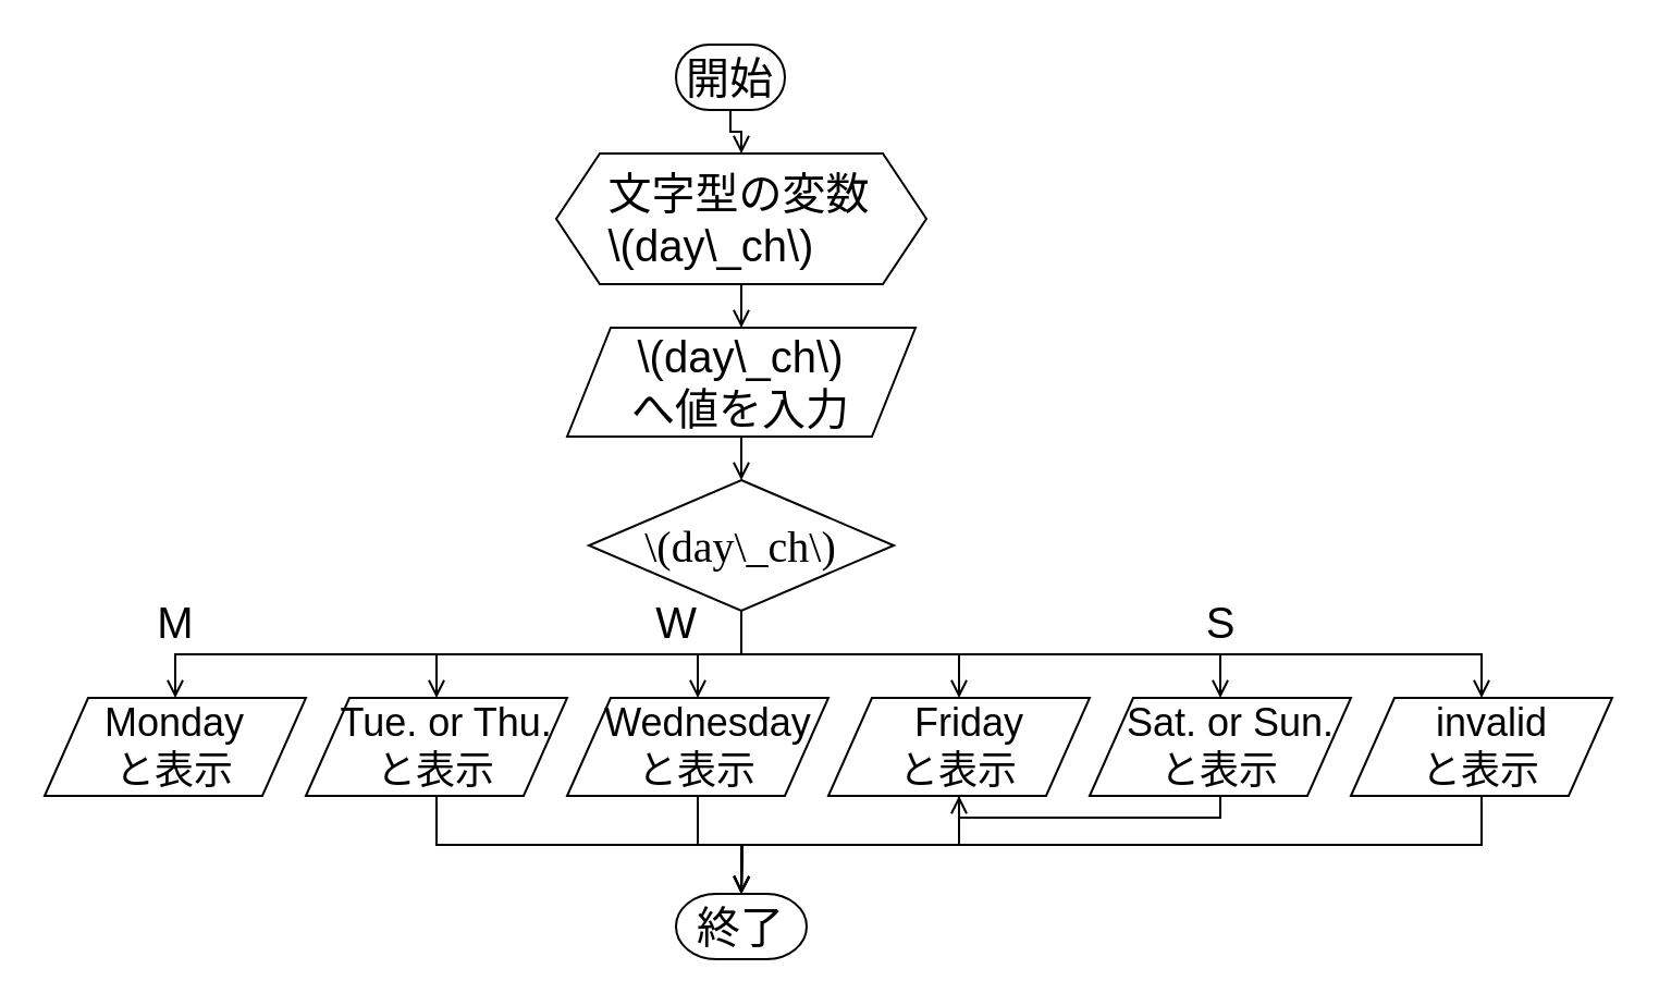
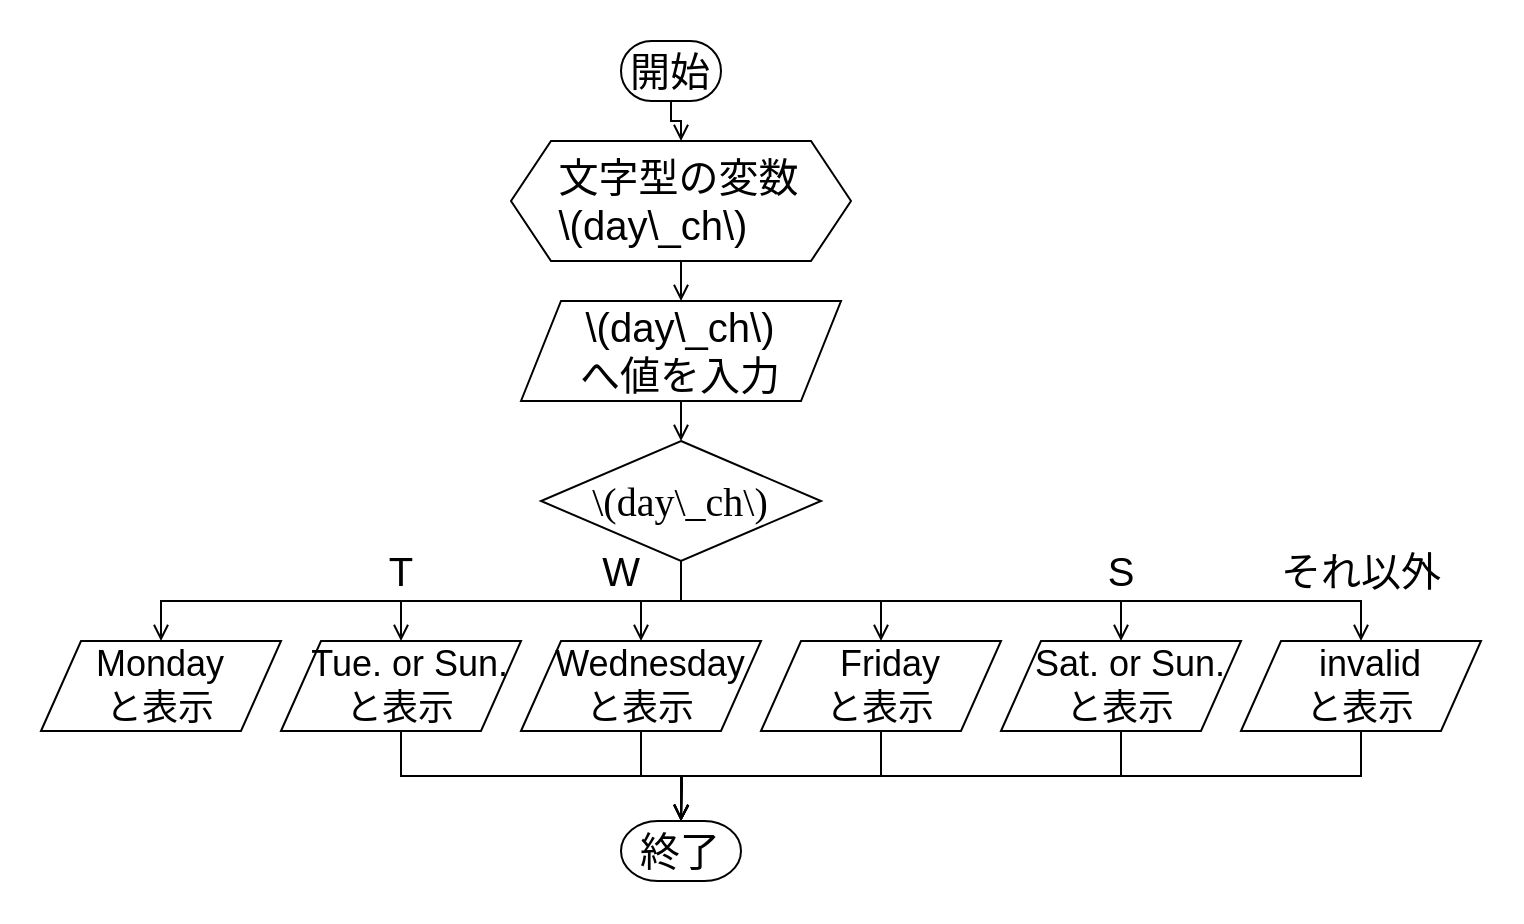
- <mxCell id="24" value="M" style="text;html=1;align=center;verticalAlign=middle;resizable=0;points=[];autosize=1;strokeColor=none;fillColor=none;fontSize=20;" parent="1" vertex="1"><mxGeometry x="60" y="265" width="40" height="40" as="geometry" /></mxCell>
+ <mxCell id="25" value="T" style="text;html=1;align=center;verticalAlign=middle;resizable=0;points=[];autosize=1;strokeColor=none;fillColor=none;fontSize=20;" parent="1" vertex="1"><mxGeometry x="180" y="265" width="40" height="40" as="geometry" /></mxCell>
+ <mxCell id="28" value="それ以外" style="text;html=1;align=center;verticalAlign=middle;resizable=0;points=[];autosize=1;strokeColor=none;fillColor=none;fontSize=20;" parent="1" vertex="1"><mxGeometry x="630" y="265" width="100" height="40" as="geometry" /></mxCell>
- <mxCell id="15" value="&amp;nbsp; Tue. or Thu.&lt;br&gt;と表示" style="shape=parallelogram;perimeter=parallelogramPerimeter;whiteSpace=wrap;html=1;fixedSize=1;fontSize=18;fontFamily=Helvetica;size=20;" parent="1" vertex="1"><mxGeometry y="320" width="120" height="45" as="geometry" x="140" /></mxCell>
+ <mxCell id="15" value="&amp;nbsp; Tue. or Sun.&lt;br&gt;と表示" style="shape=parallelogram;perimeter=parallelogramPerimeter;whiteSpace=wrap;html=1;fixedSize=1;fontSize=18;fontFamily=Helvetica;size=20;" parent="1" vertex="1"><mxGeometry y="320" width="120" height="45" as="geometry" x="140" /></mxCell>
- <mxCell id="30" style="edgeStyle=orthogonalEdgeStyle;html=1;exitX=0.5;exitY=1;exitDx=0;exitDy=0;rounded=0;curved=0;endArrow=open;endFill=0;" parent="1" source="22" target="20" edge="1"><mxGeometry relative="1" as="geometry" /></mxCell>
+ <mxCell id="30" style="edgeStyle=orthogonalEdgeStyle;html=1;exitX=0.5;exitY=1;exitDx=0;exitDy=0;entryX=0.5;entryY=0;entryDx=0;entryDy=0;entryPerimeter=0;rounded=0;curved=0;endArrow=open;endFill=0;" parent="1" source="22" target="21" edge="1"><mxGeometry relative="1" as="geometry" /></mxCell>
